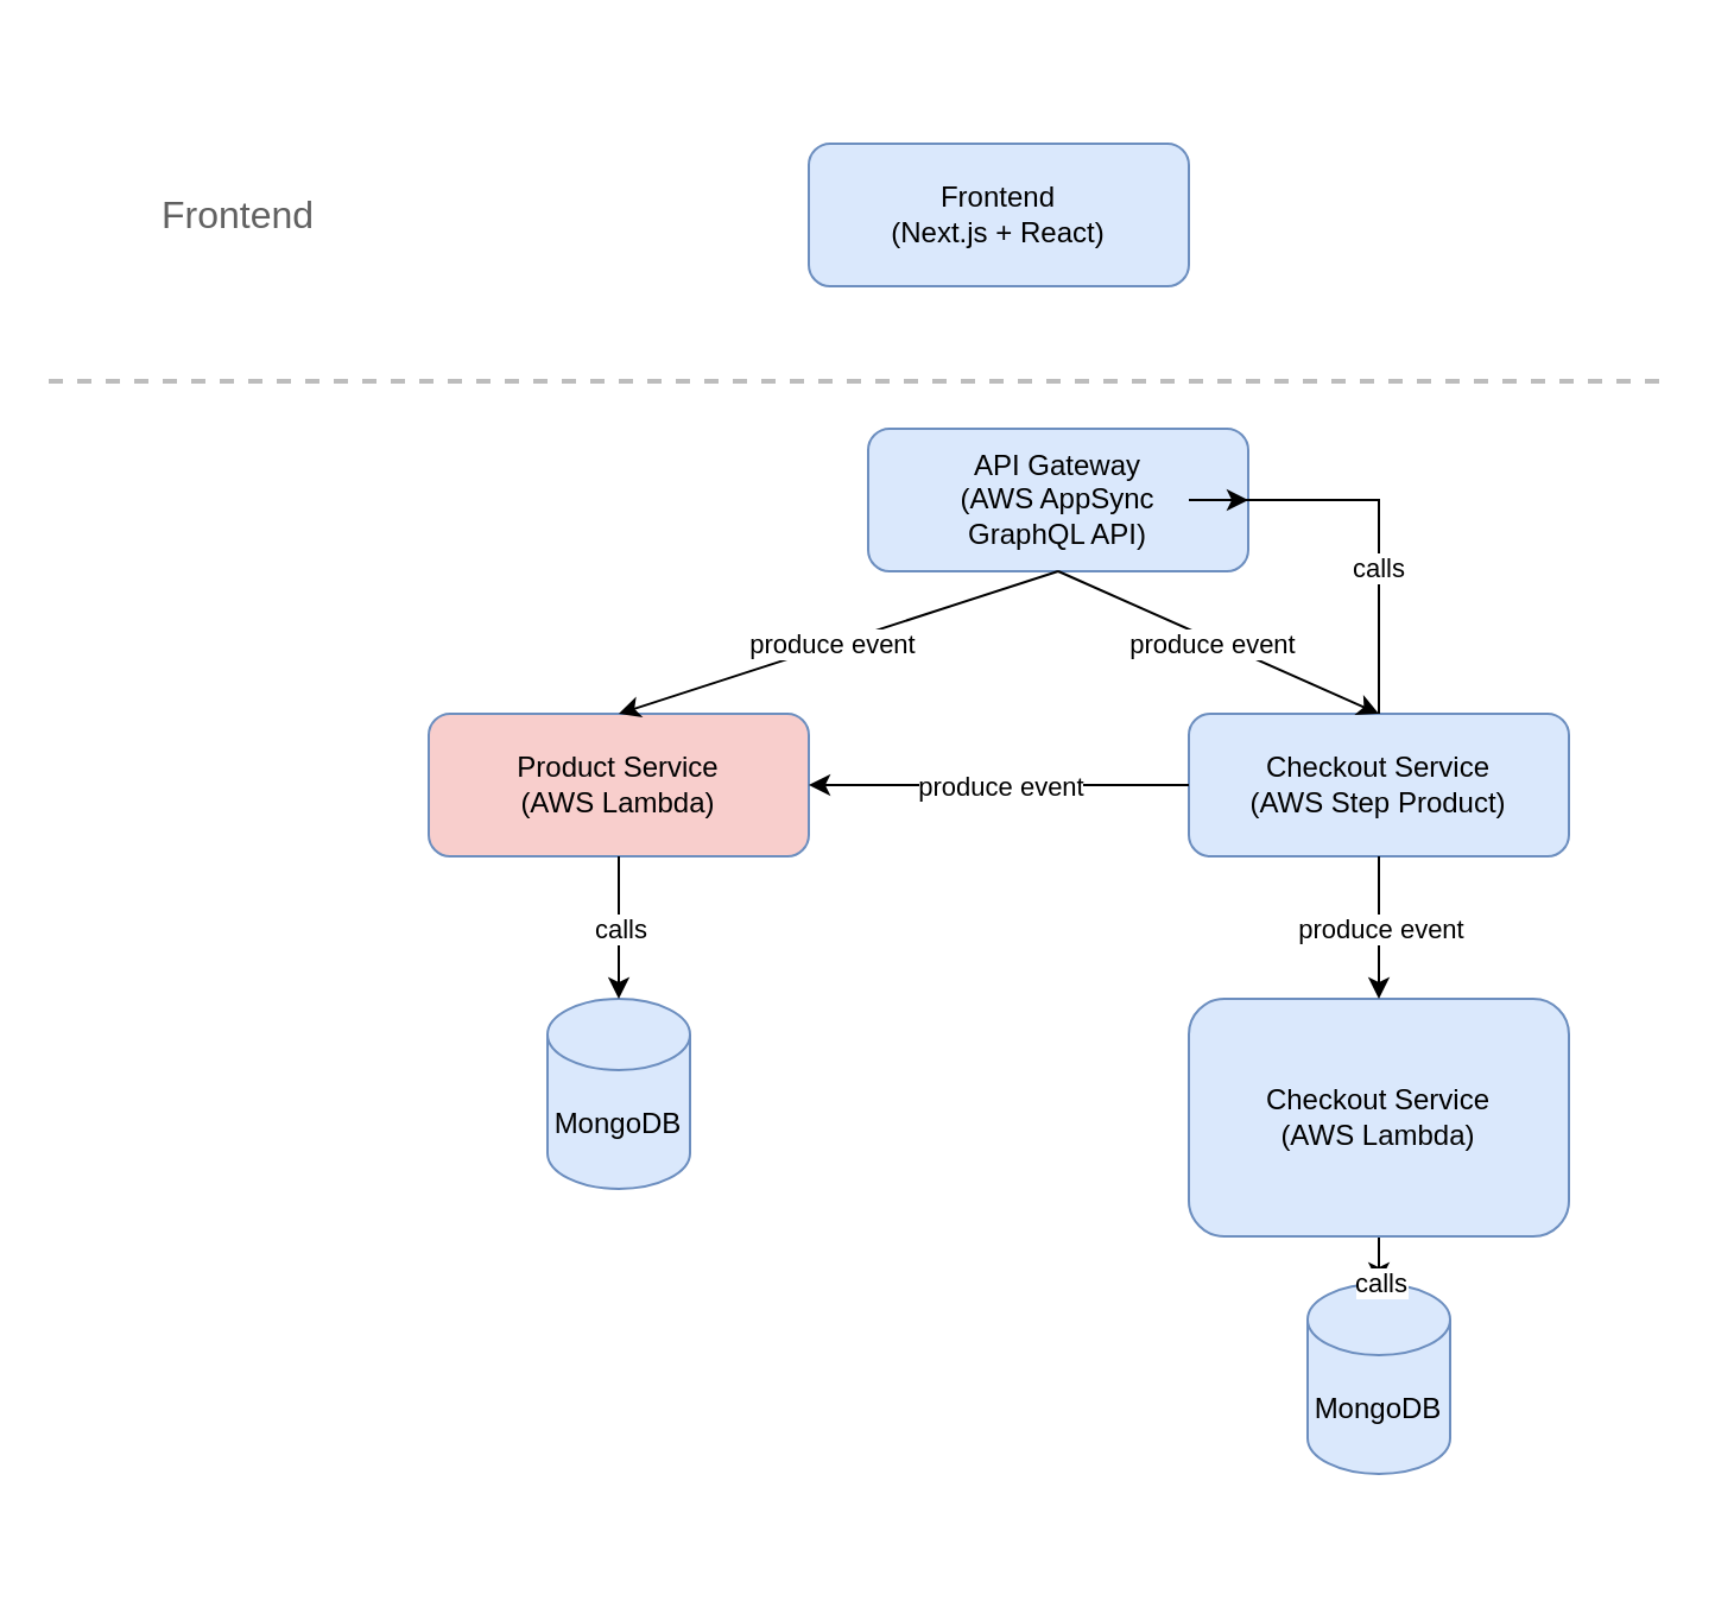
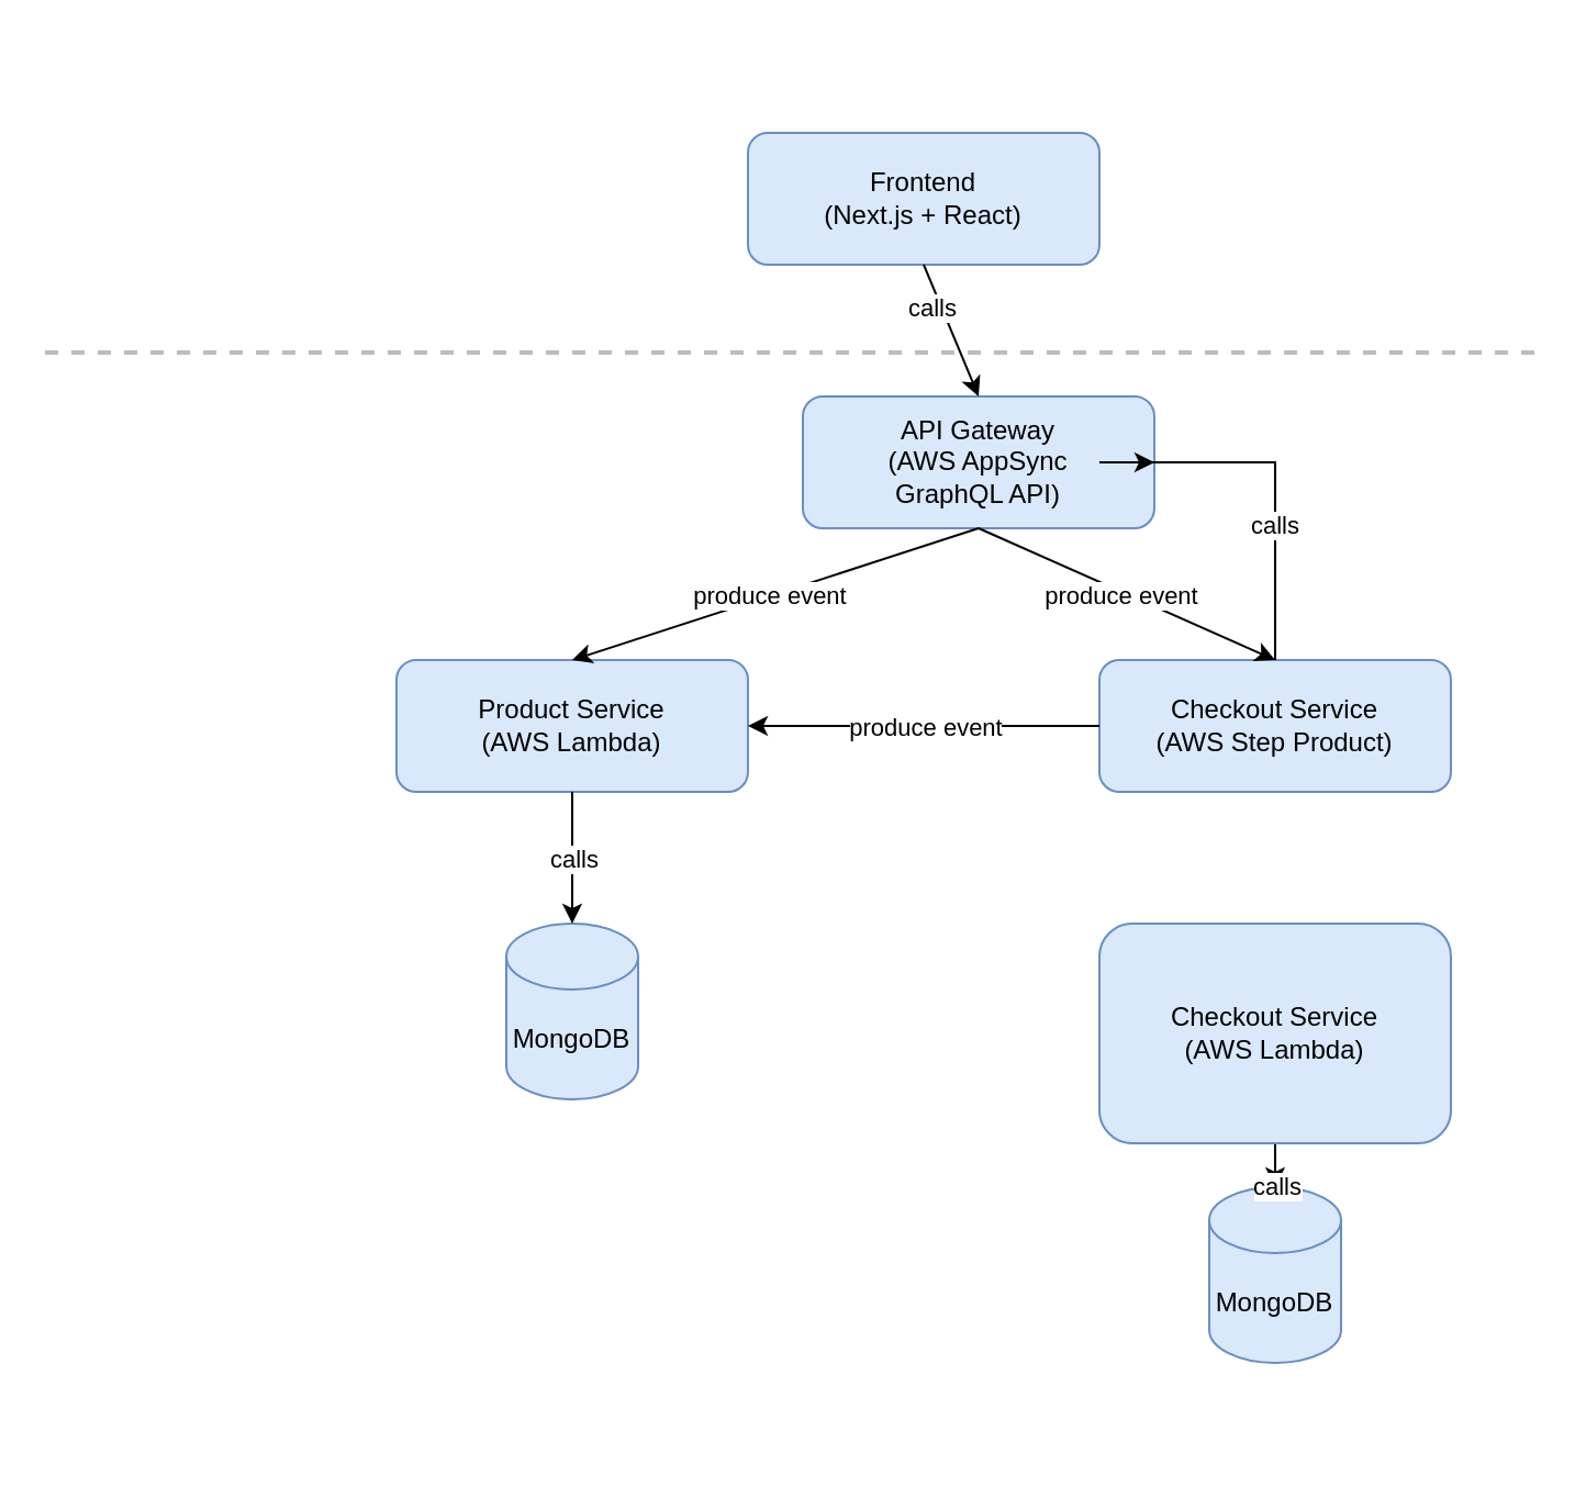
- <mxCell id="22" value="&lt;font style=&quot;font-size: 16px;&quot;&gt;Frontend&lt;/font&gt;" style="text;html=1;strokeColor=none;fillColor=none;align=center;verticalAlign=middle;whiteSpace=wrap;rounded=0;fontColor=#616161;" vertex="1" parent="1"><mxGeometry x="70" y="75" width="60" height="30" as="geometry" /></mxCell>
+ <mxCell id="7" value="" style="endArrow=classic;html=1;rounded=0;exitX=0.5;exitY=1;exitDx=0;exitDy=0;entryX=0.5;entryY=0;entryDx=0;entryDy=0;" edge="1" parent="1" source="3" target="4"><mxGeometry width="50" height="50" relative="1" as="geometry"><mxPoint x="564" y="420" as="sourcePoint" /><mxPoint x="614" y="370" as="targetPoint" /></mxGeometry></mxCell>
+ <mxCell id="8" value="calls" style="edgeLabel;html=1;align=center;verticalAlign=middle;resizable=0;points=[];labelBorderColor=none;" vertex="1" connectable="0" parent="7"><mxGeometry x="-0.717" y="-1" relative="1" as="geometry"><mxPoint x="1" y="11" as="offset" /></mxGeometry></mxCell>
- <mxCell id="5" value="Product Service&lt;br&gt;(AWS Lambda)" style="rounded=1;whiteSpace=wrap;html=1;fillColor=#f8cecc;strokeColor=#6c8ebf;" vertex="1" parent="1"><mxGeometry x="180" y="300" width="160" height="60" as="geometry" /></mxCell>
+ <mxCell id="5" value="Product Service&lt;br&gt;(AWS Lambda)" style="rounded=1;whiteSpace=wrap;html=1;fillColor=#dae8fc;strokeColor=#6c8ebf;" vertex="1" parent="1"><mxGeometry x="180" y="300" width="160" height="60" as="geometry" /></mxCell>
- <mxCell id="24" value="" style="endArrow=classic;html=1;rounded=0;exitX=0.5;exitY=1;exitDx=0;exitDy=0;entryX=0.5;entryY=0;entryDx=0;entryDy=0;" edge="1" parent="1" source="6" target="23"><mxGeometry width="50" height="50" relative="1" as="geometry"><mxPoint x="620" y="380" as="sourcePoint" /><mxPoint x="740" y="440" as="targetPoint" /></mxGeometry></mxCell>
- <mxCell id="25" value="produce event" style="edgeLabel;html=1;align=center;verticalAlign=middle;resizable=0;points=[];" vertex="1" connectable="0" parent="24"><mxGeometry x="0.27" y="3" relative="1" as="geometry"><mxPoint x="-3" y="-8" as="offset" /></mxGeometry></mxCell>
